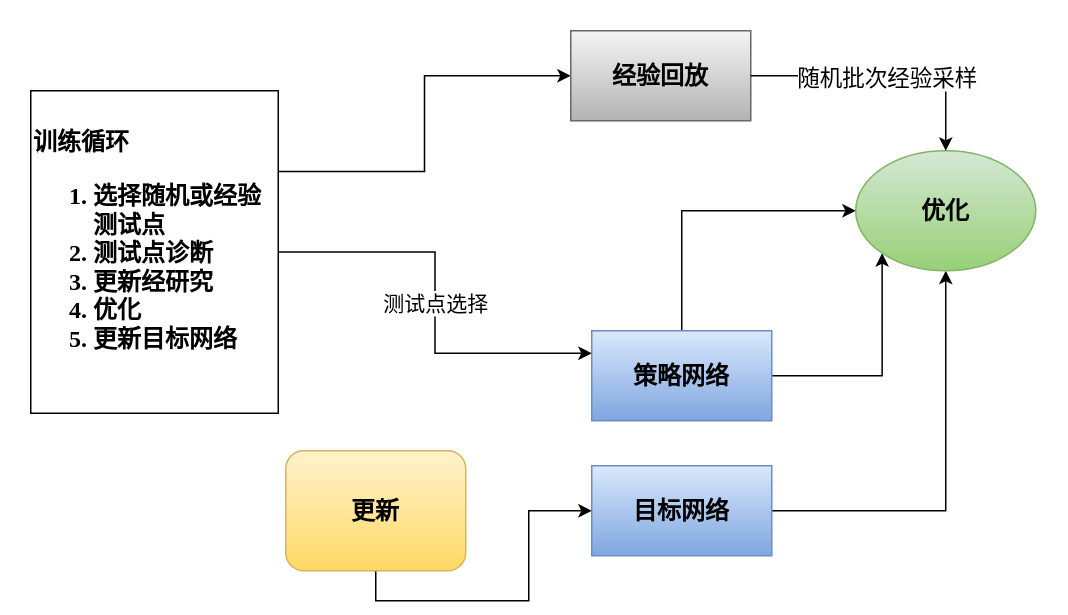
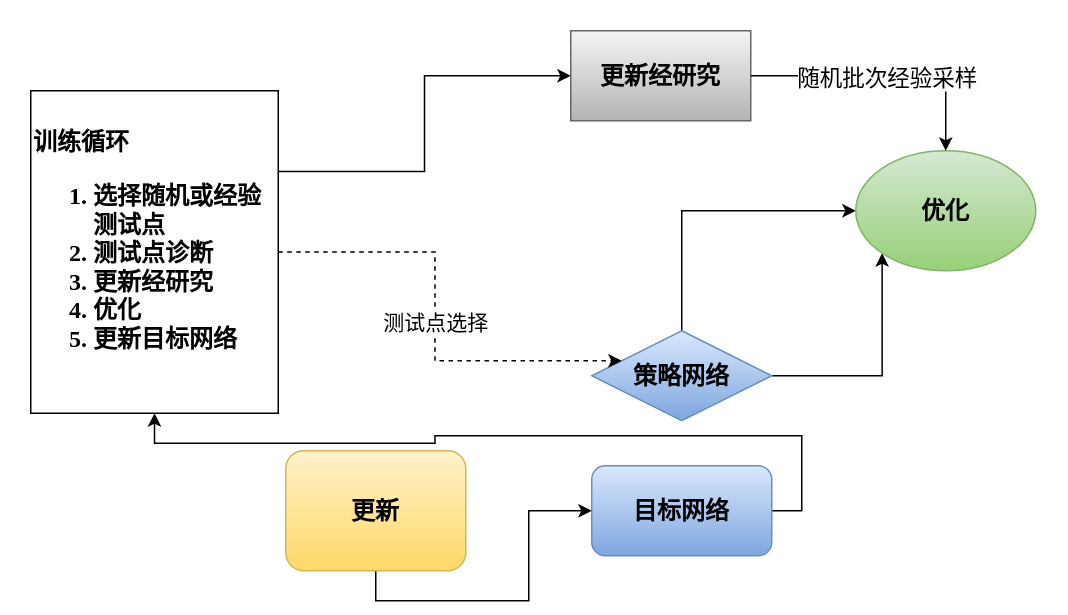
- <mxCell id="4" value="&lt;font style=&quot;font-size: 16px;&quot; face=&quot;宋体&quot;&gt;&lt;b&gt;经验回放&lt;/b&gt;&lt;/font&gt;" style="rounded=0;whiteSpace=wrap;html=1;fillColor=#f5f5f5;gradientColor=#b3b3b3;strokeColor=#666666;" vertex="1" parent="1"><mxGeometry x="380" y="20" width="120" height="60" as="geometry" /></mxCell>
+ <mxCell id="4" value="&lt;font style=&quot;font-size: 16px;&quot; face=&quot;宋体&quot;&gt;&lt;b&gt;更新经研究&lt;/b&gt;&lt;/font&gt;" style="rounded=0;whiteSpace=wrap;html=1;fillColor=#f5f5f5;gradientColor=#b3b3b3;strokeColor=#666666;" vertex="1" parent="1"><mxGeometry x="380" y="20" width="120" height="60" as="geometry" /></mxCell>
- <mxCell id="10" value="" style="endArrow=classic;html=1;rounded=0;edgeStyle=orthogonalEdgeStyle;exitX=1;exitY=0.5;exitDx=0;exitDy=0;entryX=0;entryY=0.25;entryDx=0;entryDy=0;" edge="1" parent="1" source="3" target="7"><mxGeometry relative="1" as="geometry"><mxPoint x="340" y="370" as="sourcePoint" /><mxPoint x="390" y="220" as="targetPoint" /></mxGeometry></mxCell>
+ <mxCell id="10" value="" style="endArrow=classic;html=1;rounded=0;edgeStyle=orthogonalEdgeStyle;exitX=1;exitY=0.5;exitDx=0;exitDy=0;entryX=0;entryY=0.25;entryDx=0;entryDy=0;dashed=1;" edge="1" parent="1" source="3" target="7"><mxGeometry relative="1" as="geometry"><mxPoint x="340" y="370" as="sourcePoint" /><mxPoint x="390" y="220" as="targetPoint" /></mxGeometry></mxCell>
- <mxCell id="7" value="&lt;font face=&quot;宋体&quot; style=&quot;font-size: 16px;&quot;&gt;&lt;b&gt;策略网络&lt;/b&gt;&lt;/font&gt;" style="rounded=0;whiteSpace=wrap;html=1;fillColor=#dae8fc;gradientColor=#7ea6e0;strokeColor=#6c8ebf;" vertex="1" parent="1"><mxGeometry x="394" y="220" width="120" height="60" as="geometry" /></mxCell>
+ <mxCell id="7" value="&lt;font face=&quot;宋体&quot; style=&quot;font-size: 16px;&quot;&gt;&lt;b&gt;策略网络&lt;/b&gt;&lt;/font&gt;" style="rhombus;whiteSpace=wrap;html=1;fillColor=#dae8fc;gradientColor=#7ea6e0;strokeColor=#6c8ebf;" vertex="1" parent="1"><mxGeometry x="394" y="220" width="120" height="60" as="geometry" /></mxCell>
- <mxCell id="8" style="edgeStyle=orthogonalEdgeStyle;rounded=0;orthogonalLoop=1;jettySize=auto;html=1;exitX=1;exitY=0.5;exitDx=0;exitDy=0;entryX=0.5;entryY=1;entryDx=0;entryDy=0;" edge="1" parent="1" source="9" target="14"><mxGeometry relative="1" as="geometry" /></mxCell>
+ <mxCell id="8" style="edgeStyle=orthogonalEdgeStyle;rounded=0;orthogonalLoop=1;jettySize=auto;html=1;exitX=1;exitY=0.5;exitDx=0;exitDy=0;" edge="1" parent="1" source="9" target="3"><mxGeometry relative="1" as="geometry" /></mxCell>
- <mxCell id="9" value="&lt;font face=&quot;宋体&quot; style=&quot;font-size: 16px;&quot;&gt;&lt;b&gt;目标网络&lt;/b&gt;&lt;/font&gt;" style="rounded=0;whiteSpace=wrap;html=1;fillColor=#dae8fc;gradientColor=#7ea6e0;strokeColor=#6c8ebf;" vertex="1" parent="1"><mxGeometry x="394" y="310" width="120" height="60" as="geometry" /></mxCell>
+ <mxCell id="9" value="&lt;font face=&quot;宋体&quot; style=&quot;font-size: 16px;&quot;&gt;&lt;b&gt;目标网络&lt;/b&gt;&lt;/font&gt;" style="whiteSpace=wrap;html=1;fillColor=#dae8fc;gradientColor=#7ea6e0;strokeColor=#6c8ebf;rounded=1;" vertex="1" parent="1"><mxGeometry x="394" y="310" width="120" height="60" as="geometry" /></mxCell>
